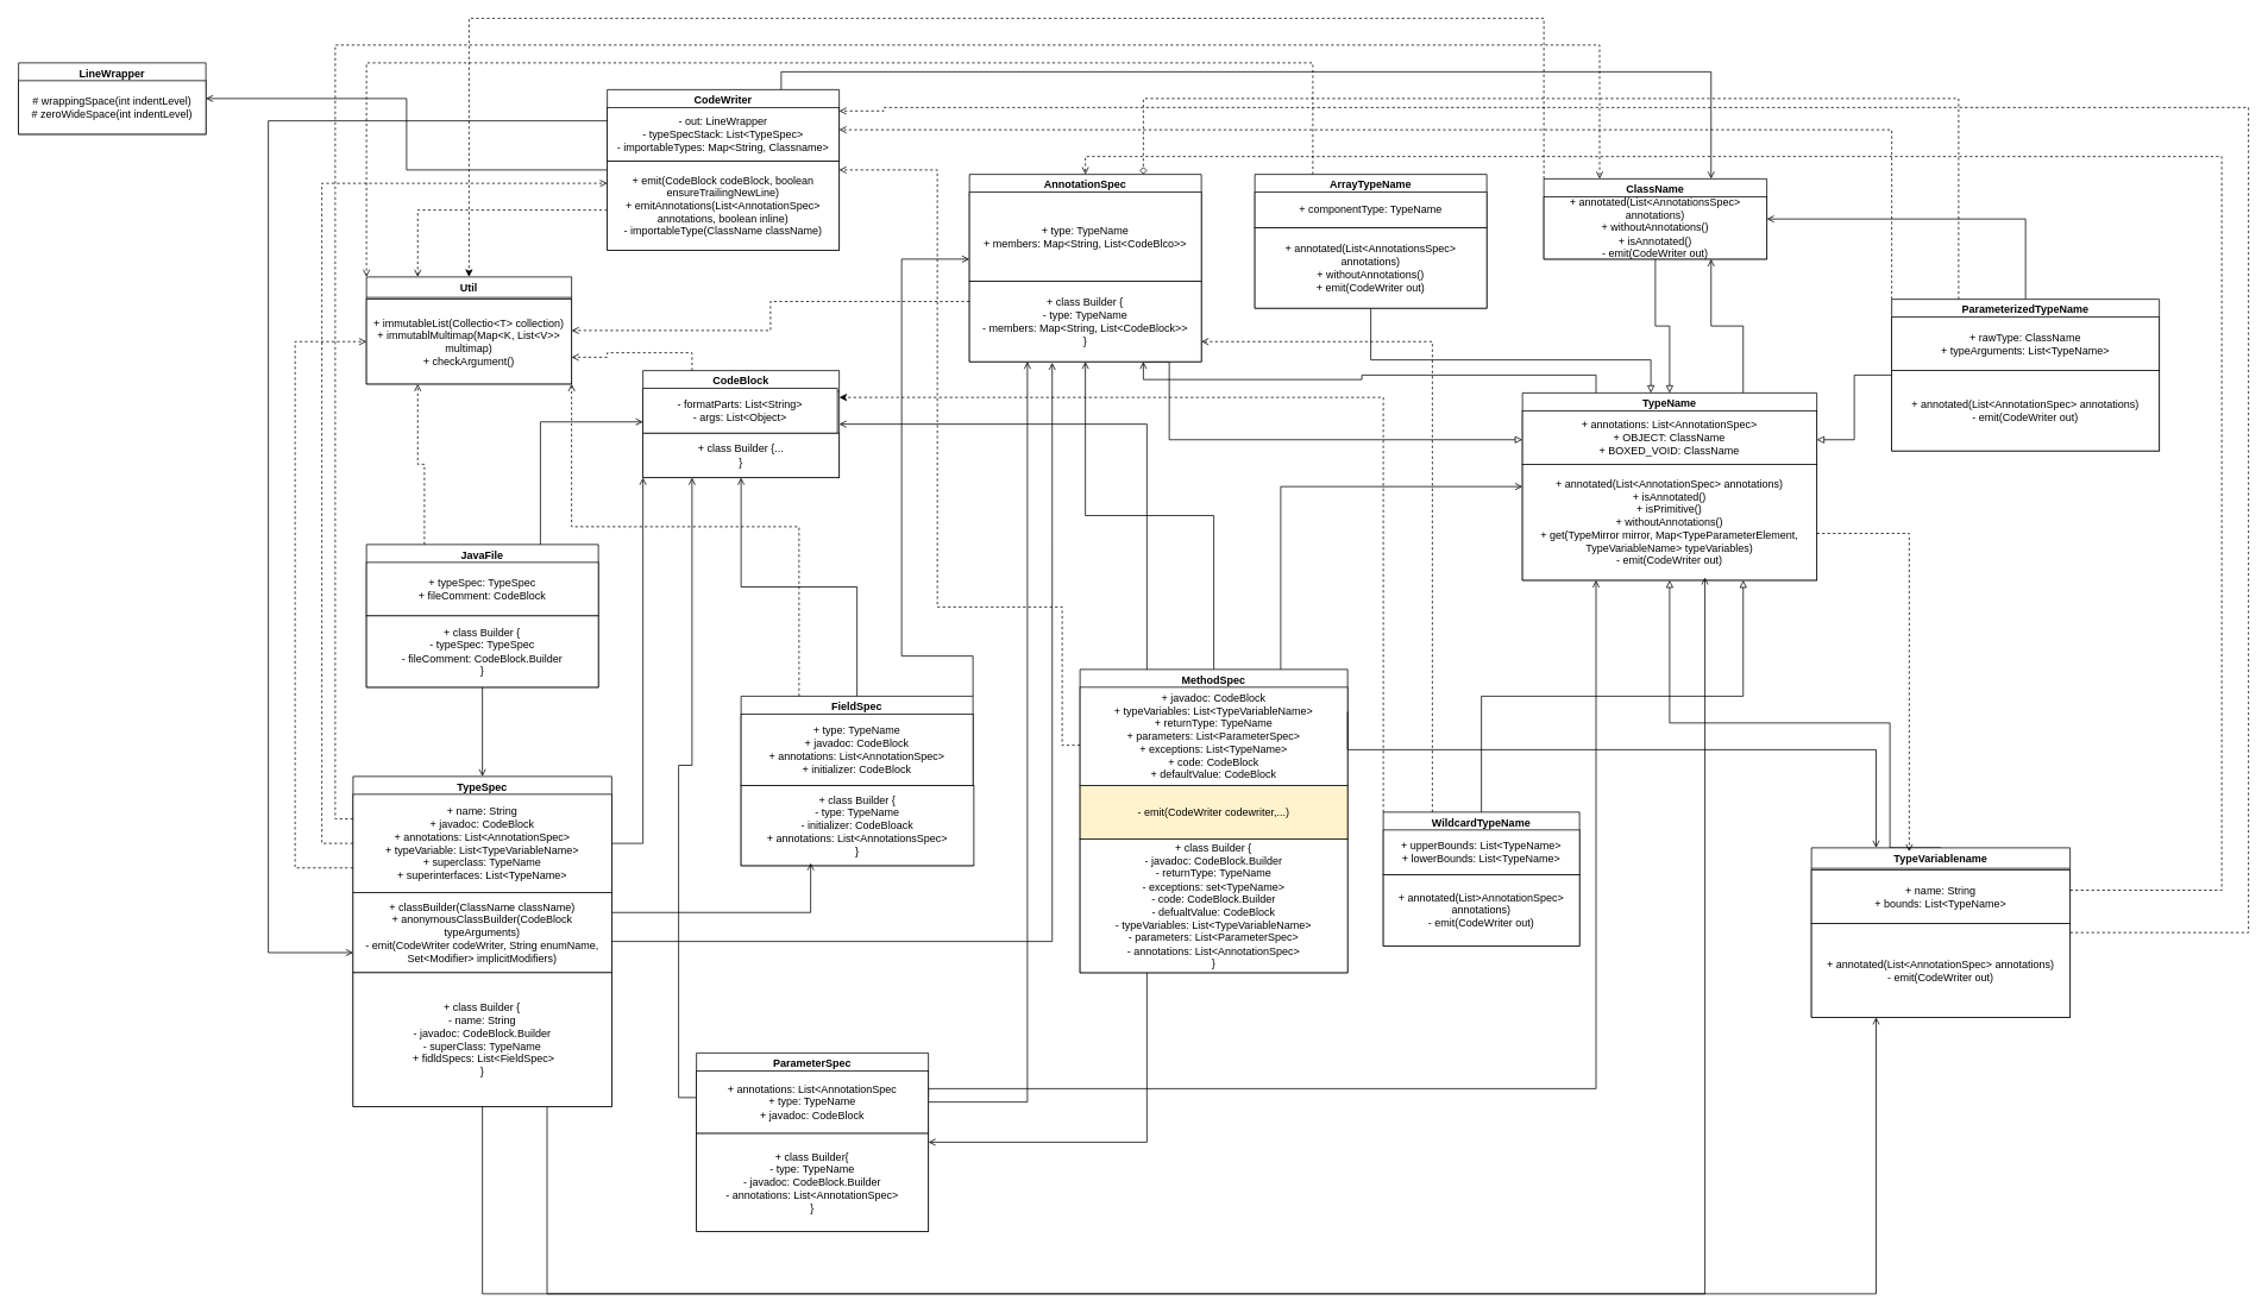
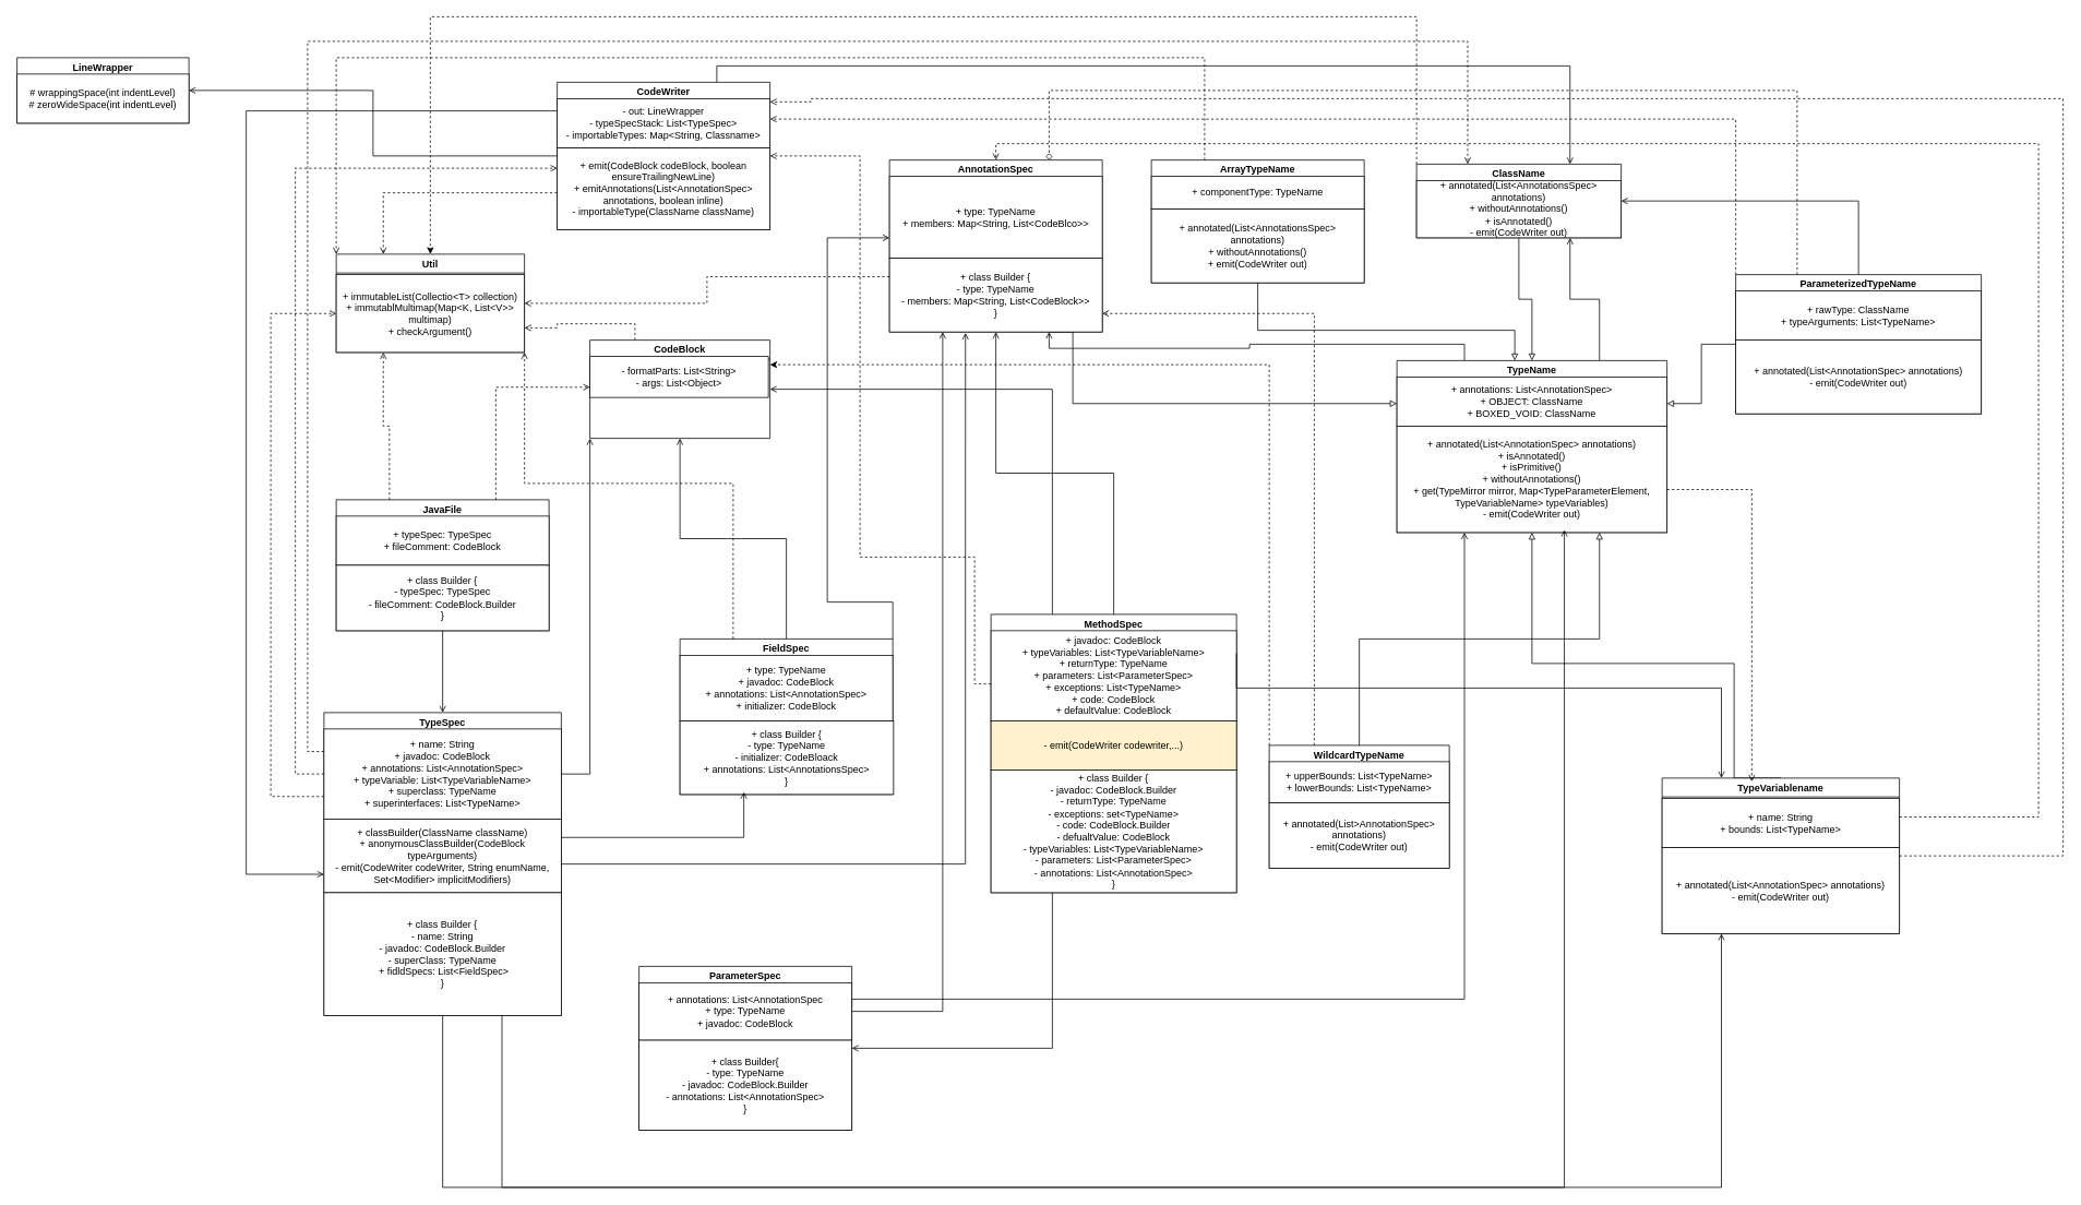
- <mxCell id="30" style="edgeStyle=orthogonalEdgeStyle;rounded=0;orthogonalLoop=1;jettySize=auto;html=1;exitX=0.75;exitY=0;exitDx=0;exitDy=0;entryX=0;entryY=0.75;entryDx=0;entryDy=0;endArrow=open;endFill=0;" parent="1" source="33" target="76" edge="1"><mxGeometry relative="1" as="geometry" /></mxCell>
+ <mxCell id="30" style="edgeStyle=orthogonalEdgeStyle;rounded=0;orthogonalLoop=1;jettySize=auto;html=1;exitX=0.75;exitY=0;exitDx=0;exitDy=0;entryX=0;entryY=0.75;entryDx=0;entryDy=0;endArrow=open;endFill=0;dashed=1;" parent="1" source="33" target="76" edge="1"><mxGeometry relative="1" as="geometry" /></mxCell>
- <mxCell id="17" value="+ class Builder {...&lt;div&gt;&lt;div&gt;}&lt;/div&gt;&lt;/div&gt;" style="rounded=0;whiteSpace=wrap;html=1;" parent="16" vertex="1"><mxGeometry y="70" width="220" height="50" as="geometry" /></mxCell>
- <mxCell id="38" style="edgeStyle=orthogonalEdgeStyle;rounded=0;orthogonalLoop=1;jettySize=auto;html=1;exitX=0.75;exitY=0;exitDx=0;exitDy=0;entryX=0;entryY=0.5;entryDx=0;entryDy=0;endArrow=open;endFill=0;" parent="1" source="42" target="58" edge="1"><mxGeometry relative="1" as="geometry" /></mxCell>
- <mxCell id="52" style="edgeStyle=orthogonalEdgeStyle;rounded=0;orthogonalLoop=1;jettySize=auto;html=1;exitX=0;exitY=0.25;exitDx=0;exitDy=0;entryX=0.25;entryY=1;entryDx=0;entryDy=0;endArrow=open;endFill=0;" parent="1" source="54" target="17" edge="1"><mxGeometry relative="1" as="geometry" /></mxCell>
